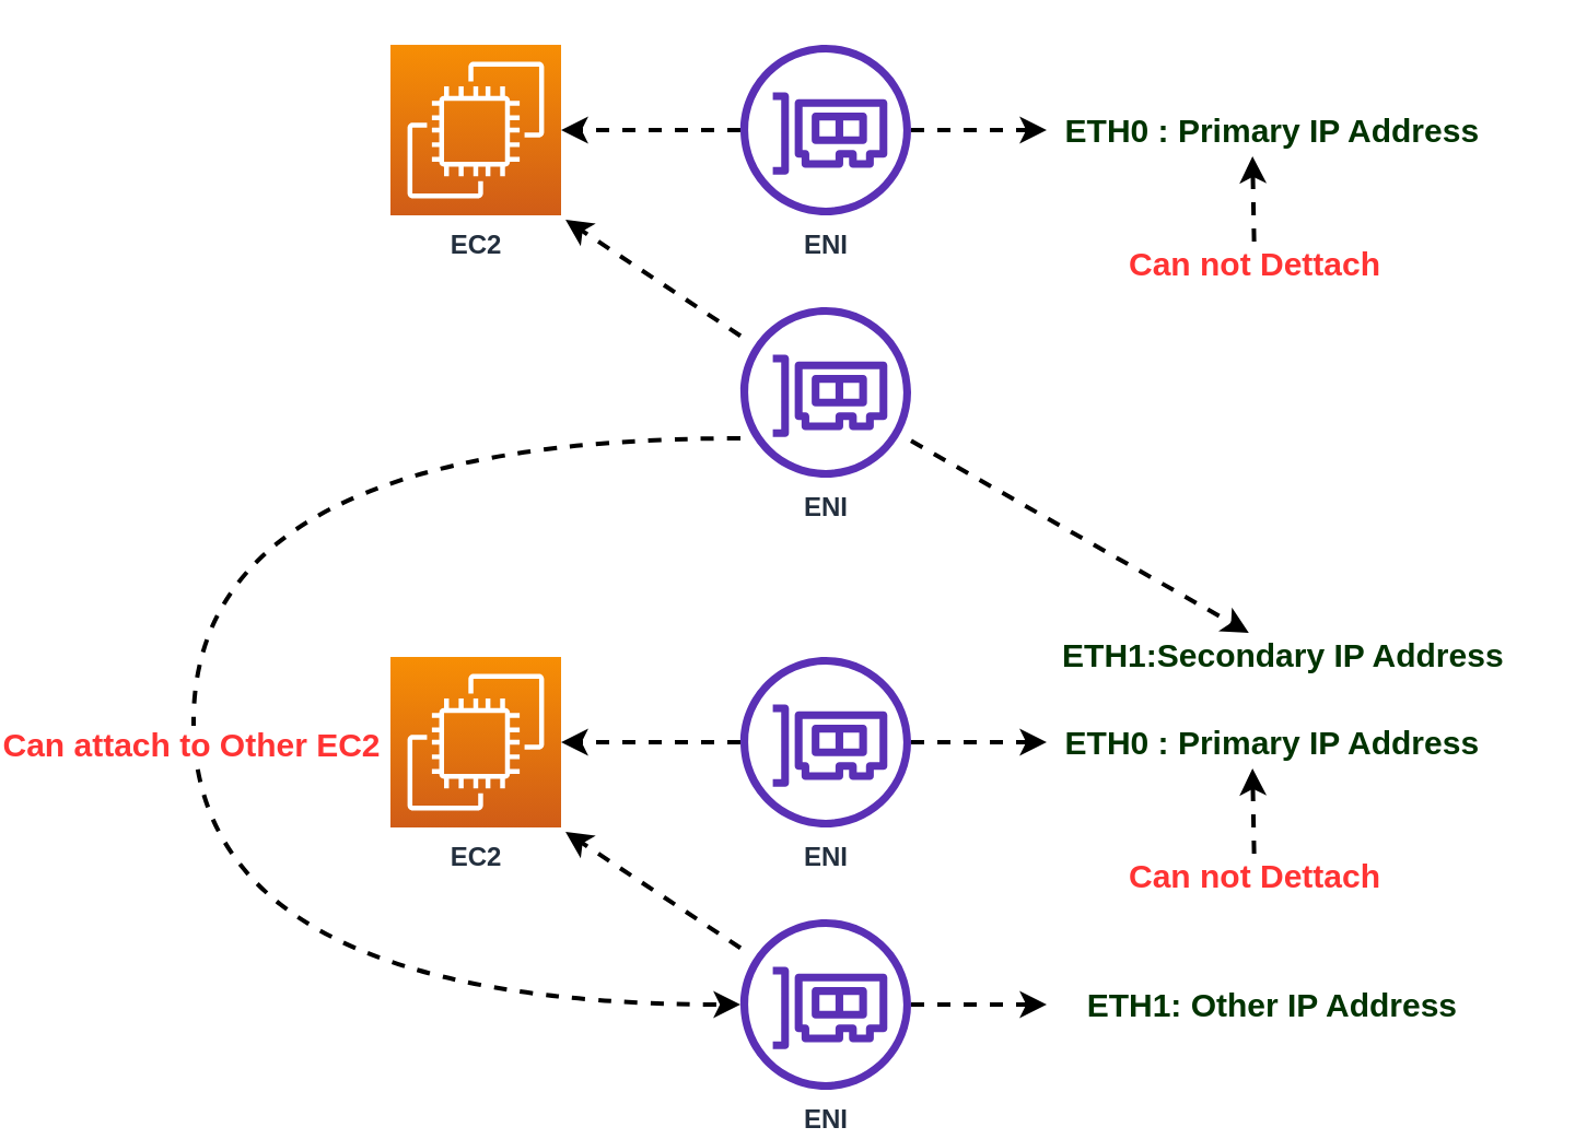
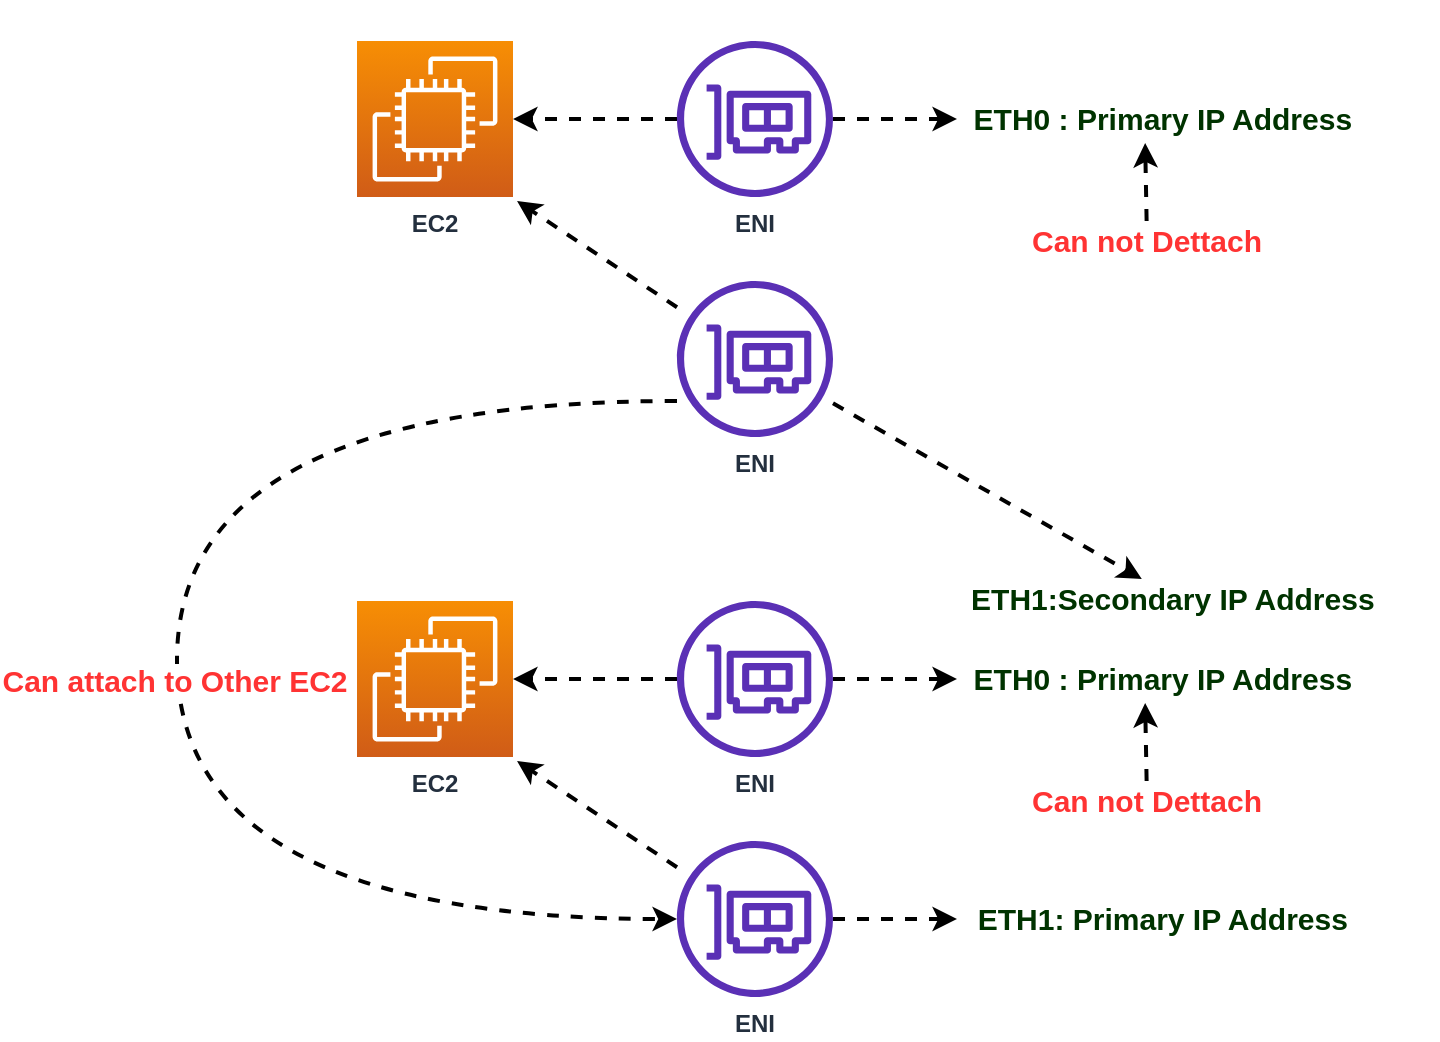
- <mxCell id="25" value="&lt;b&gt;ETH1: Other IP Address&amp;nbsp;&lt;/b&gt;" style="text;html=1;resizable=0;autosize=1;align=center;verticalAlign=middle;points=[];fillColor=none;strokeColor=none;rounded=0;fontSize=15;fontColor=#003300;" vertex="1" parent="1"><mxGeometry x="415" y="449" width="200" height="20" as="geometry" /></mxCell>
+ <mxCell id="25" value="&lt;b&gt;ETH1: Primary IP Address&amp;nbsp;&lt;/b&gt;" style="text;html=1;resizable=0;autosize=1;align=center;verticalAlign=middle;points=[];fillColor=none;strokeColor=none;rounded=0;fontSize=15;fontColor=#003300;" vertex="1" parent="1"><mxGeometry x="415" y="449" width="200" height="20" as="geometry" /></mxCell>
